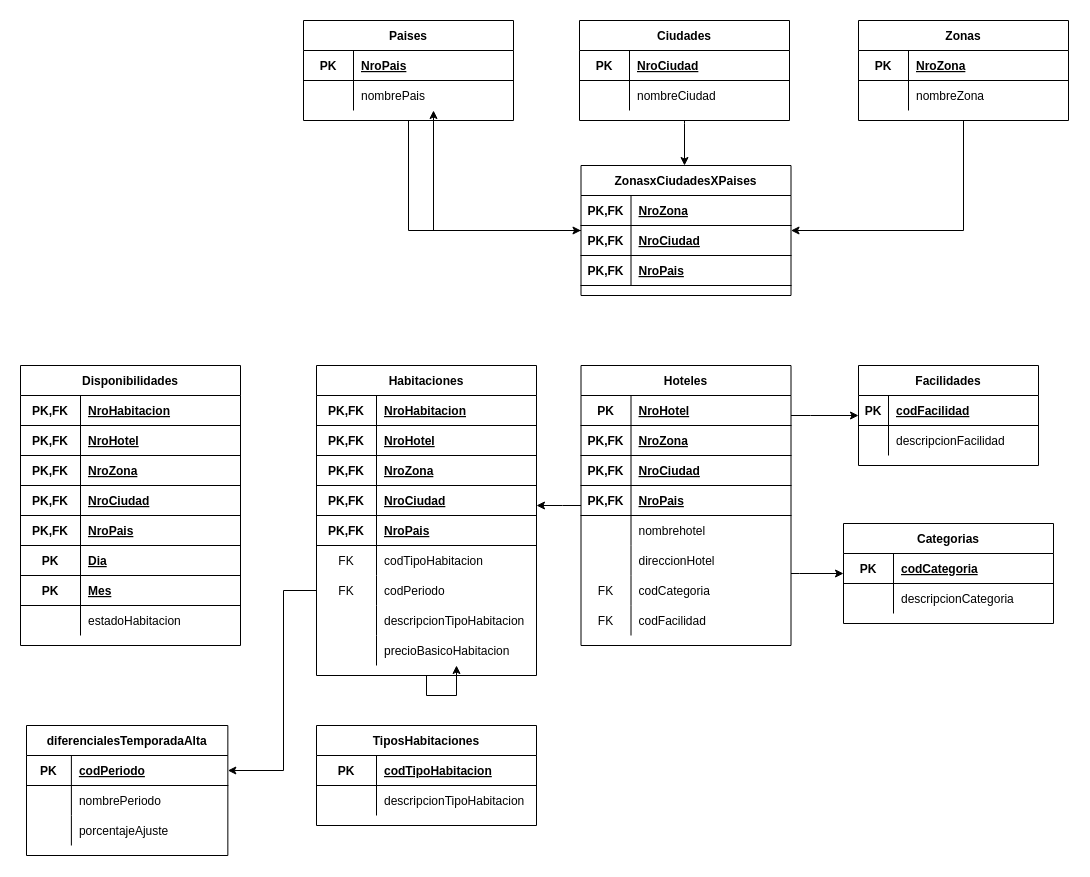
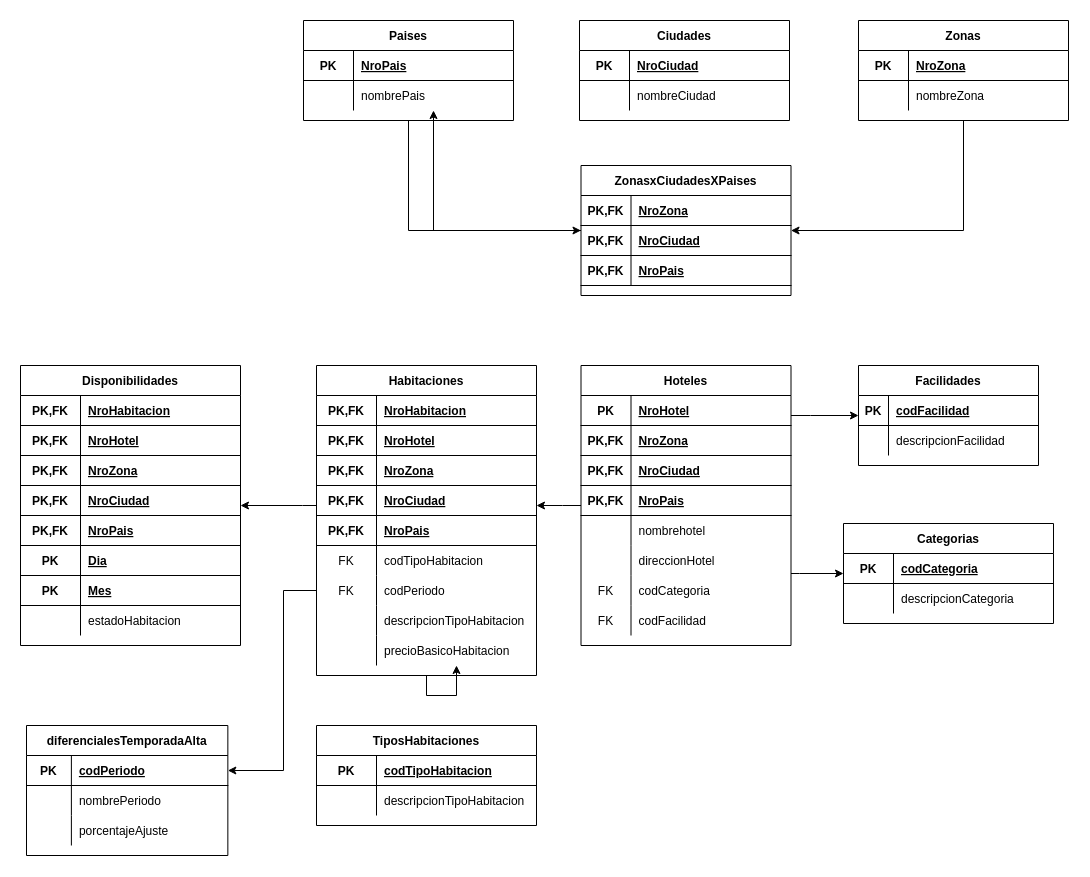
- <mxCell id="125" style="edgeStyle=orthogonalEdgeStyle;rounded=0;orthogonalLoop=1;jettySize=auto;html=1;" edge="1" parent="1" source="126" target="142"><mxGeometry relative="1" as="geometry"><Array as="points"><mxPoint x="684" y="123" /><mxPoint x="684" y="123" /></Array></mxGeometry></mxCell>
+ <mxCell id="36" value="" style="edgeStyle=orthogonalEdgeStyle;rounded=0;orthogonalLoop=1;jettySize=auto;html=1;" edge="1" parent="1" source="38" target="78"><mxGeometry relative="1" as="geometry"><Array as="points"><mxPoint x="302" y="505" /><mxPoint x="302" y="505" /></Array></mxGeometry></mxCell>
